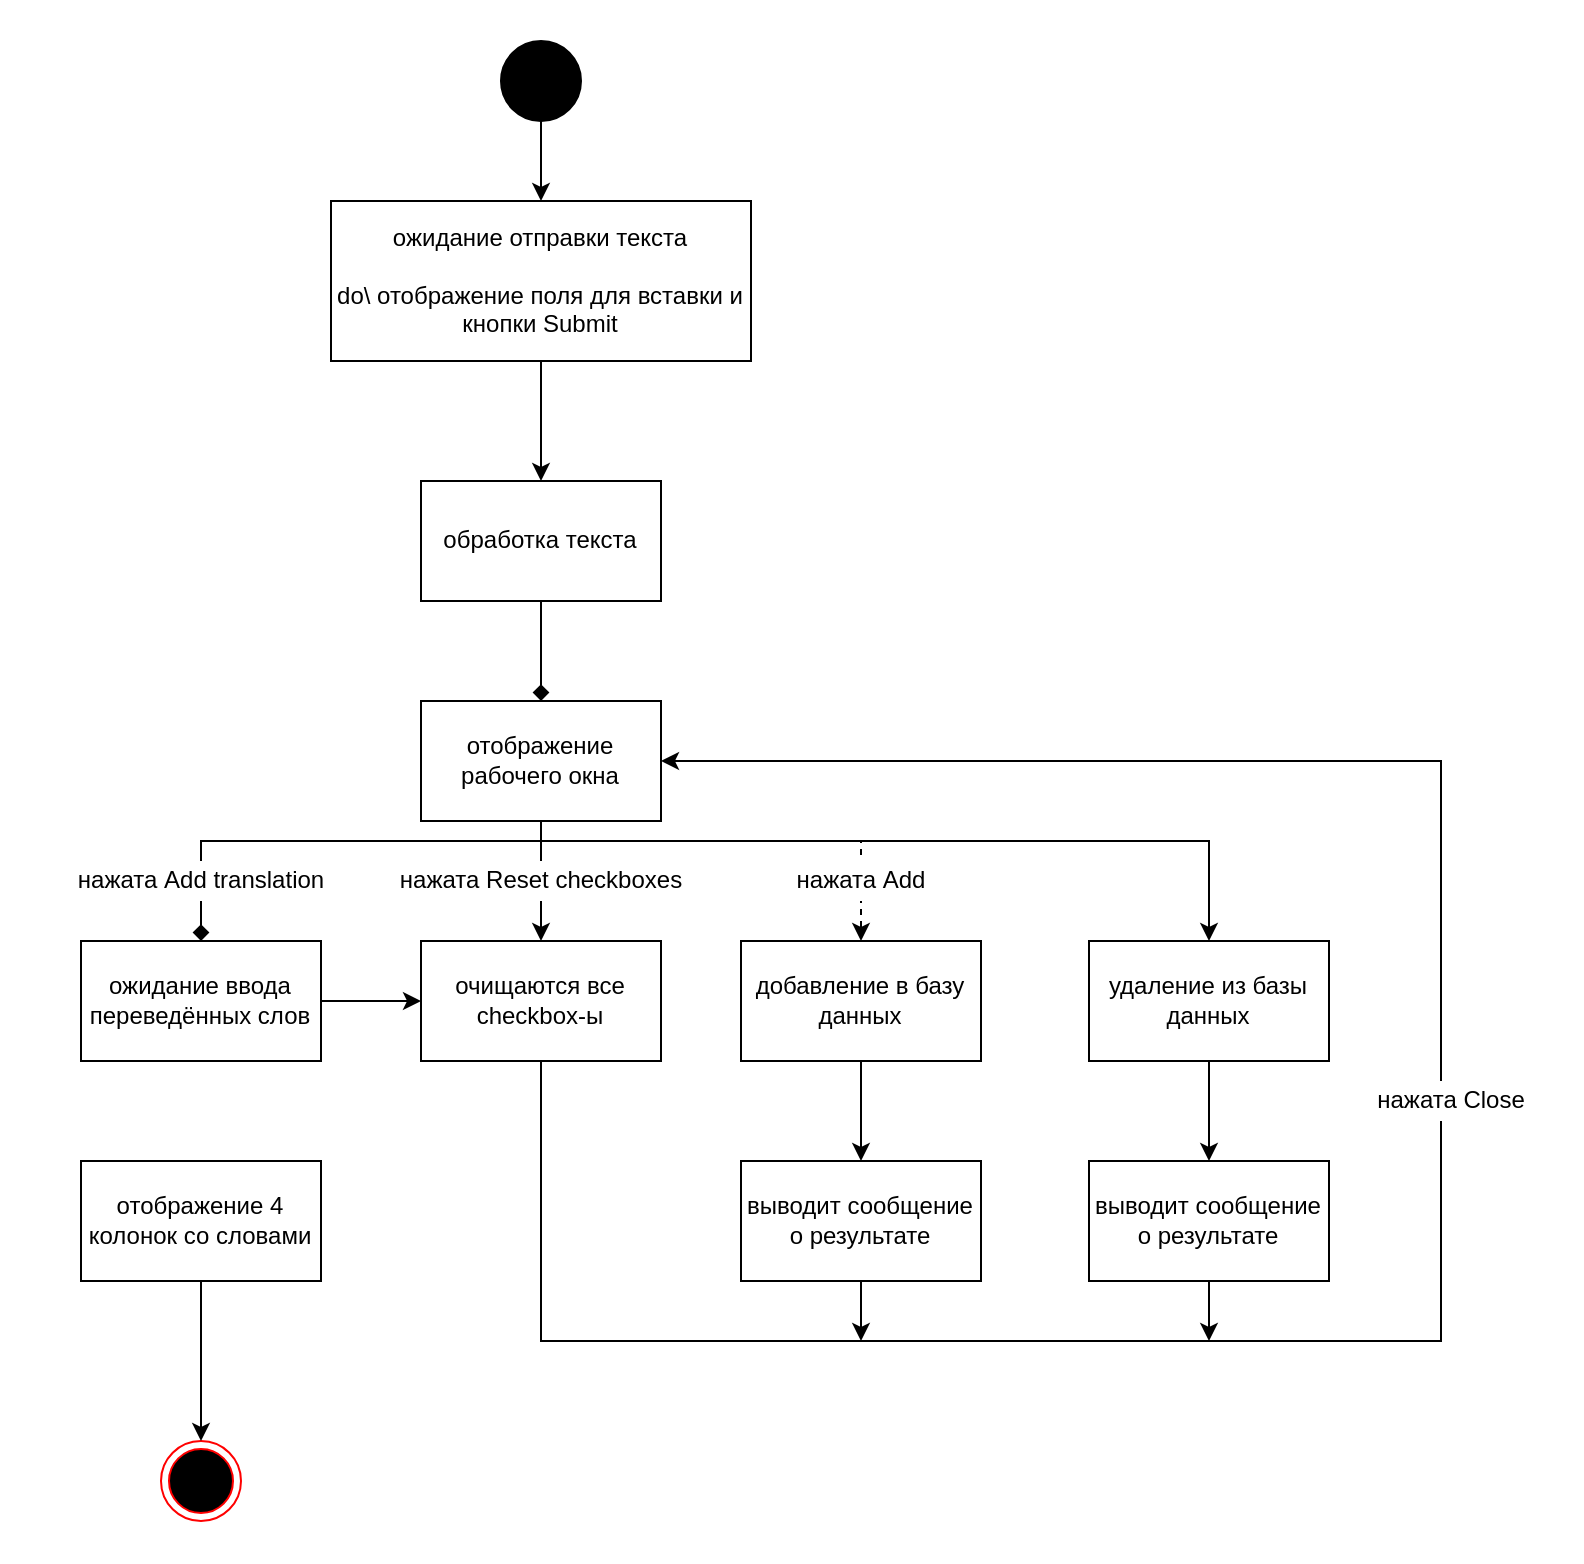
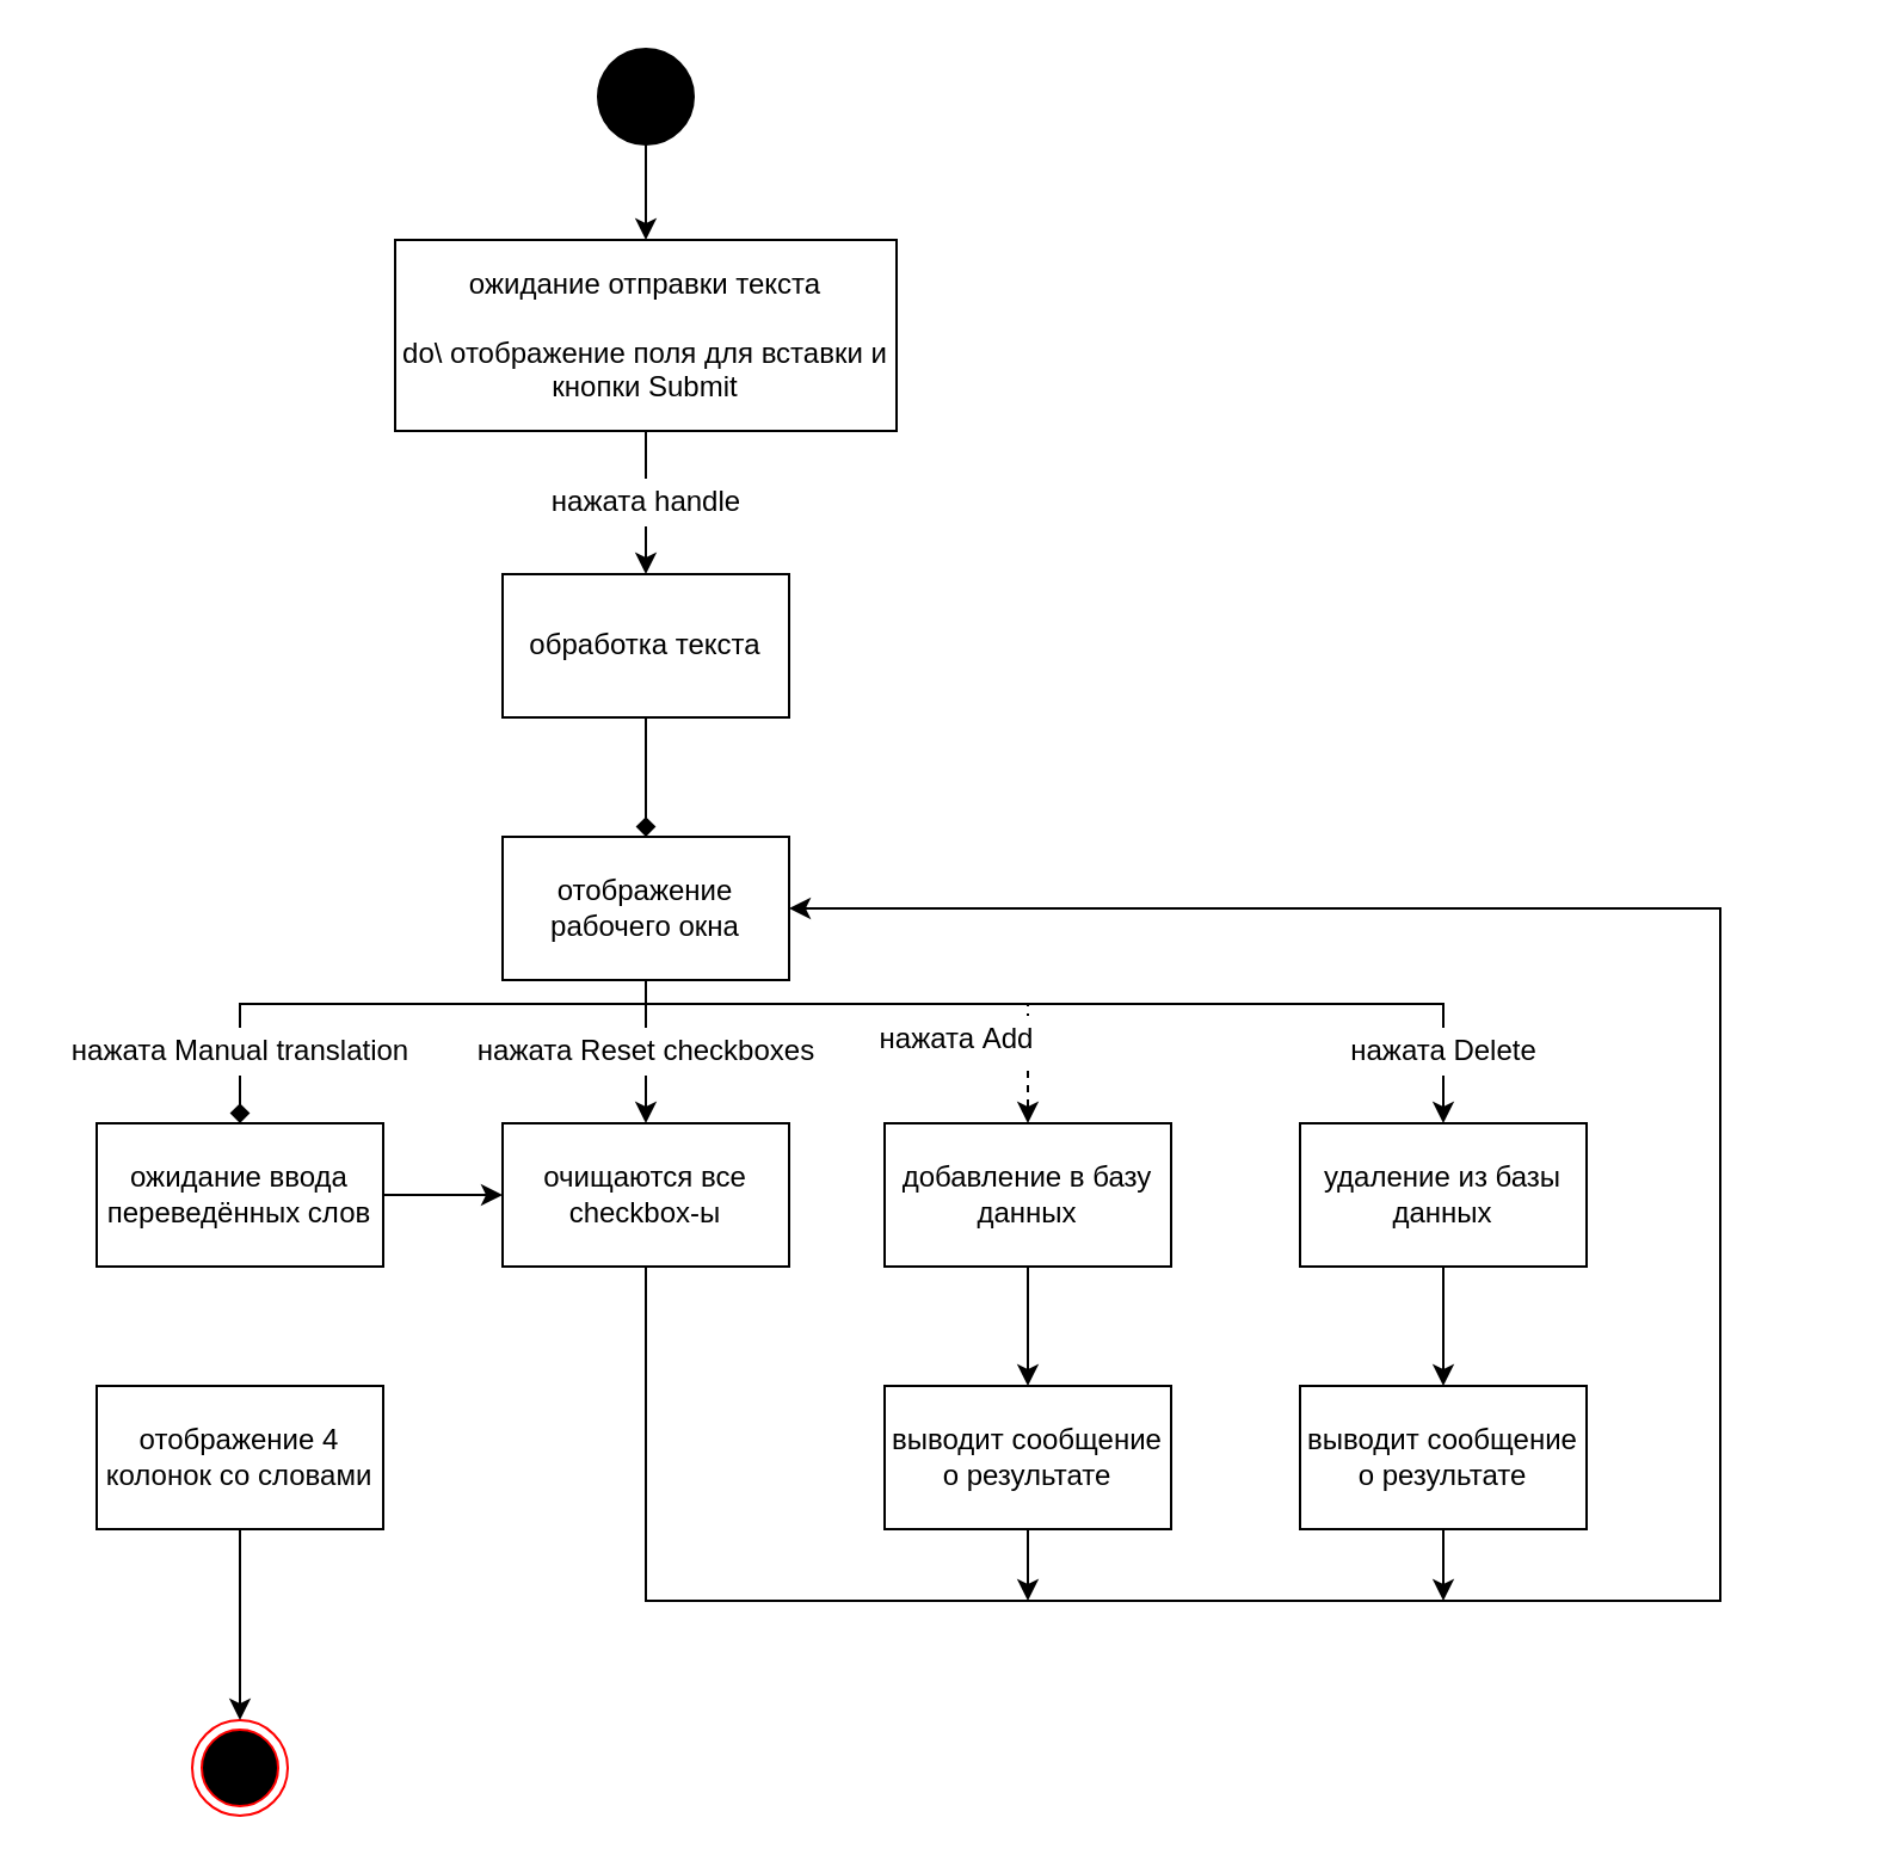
+ <mxCell id="8" value="нажата handle" style="text;html=1;align=center;verticalAlign=middle;resizable=0;points=[];autosize=1;fillColor=#ffffff;" parent="1" vertex="1"><mxGeometry x="225" y="200" width="90" height="20" as="geometry" /></mxCell>
- <mxCell id="20" value="нажата Add translation" style="text;html=1;align=center;verticalAlign=middle;resizable=0;points=[];autosize=1;fillColor=#ffffff;" parent="1" vertex="1"><mxGeometry x="20" y="430" width="160" height="20" as="geometry" /></mxCell>
+ <mxCell id="20" value="нажата Manual translation" style="text;html=1;align=center;verticalAlign=middle;resizable=0;points=[];autosize=1;fillColor=#ffffff;" parent="1" vertex="1"><mxGeometry x="20" y="430" width="160" height="20" as="geometry" /></mxCell>
- <mxCell id="16" value="нажата Add" style="text;html=1;align=center;verticalAlign=middle;resizable=0;points=[];autosize=1;fillColor=#ffffff;" parent="1" vertex="1"><mxGeometry x="390" y="430" width="80" height="20" as="geometry" /></mxCell>
+ <mxCell id="16" value="нажата Add" style="text;html=1;align=center;verticalAlign=middle;resizable=0;points=[];autosize=1;fillColor=#ffffff;" parent="1" vertex="1"><mxGeometry x="360" y="425" width="80" height="20" as="geometry" /></mxCell>
+ <mxCell id="19" value="нажата Delete" style="text;html=1;align=center;verticalAlign=middle;resizable=0;points=[];autosize=1;fillColor=#ffffff;" parent="1" vertex="1"><mxGeometry x="559" y="430" width="90" height="20" as="geometry" /></mxCell>
- <mxCell id="31" value="нажата Close" style="text;html=1;align=center;verticalAlign=middle;resizable=0;points=[];autosize=1;fillColor=#ffffff;" parent="1" vertex="1"><mxGeometry x="680" y="540" width="90" height="20" as="geometry" /></mxCell>
